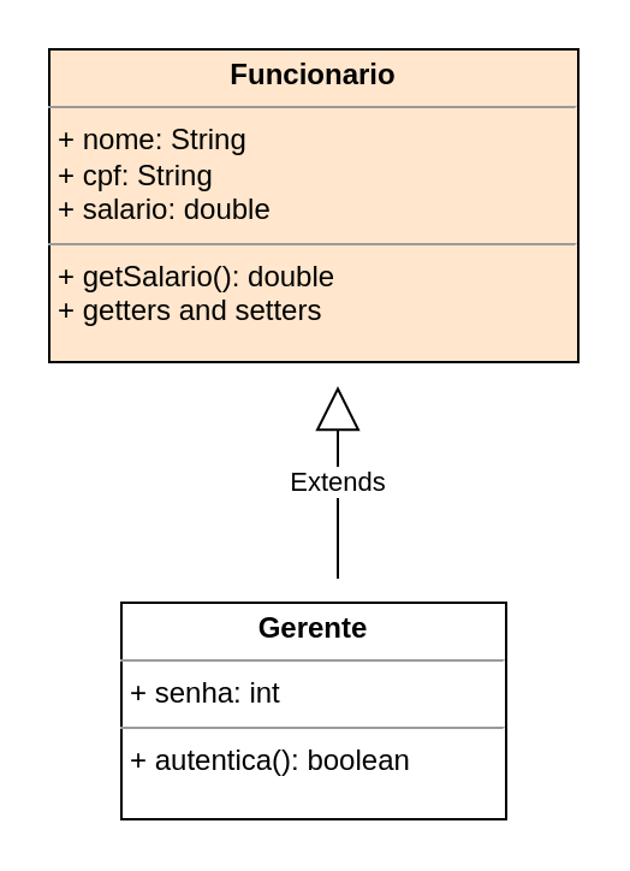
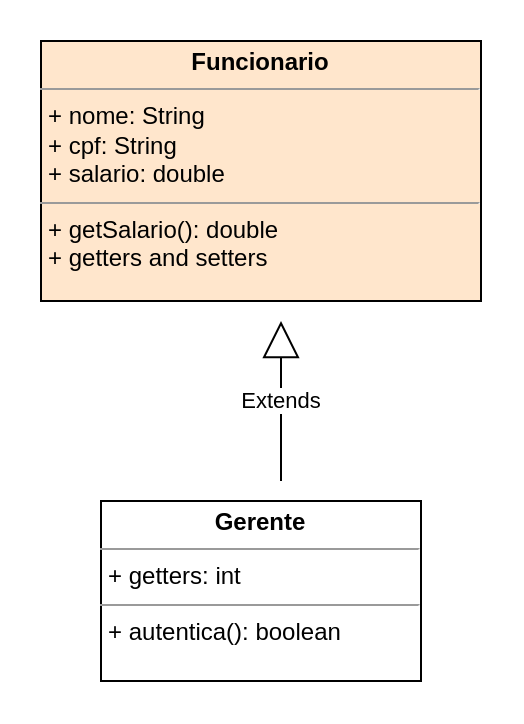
- <mxCell id="4" value="&lt;p style=&quot;margin: 0px ; margin-top: 4px ; text-align: center&quot;&gt;&lt;b&gt;Gerente&lt;/b&gt;&lt;/p&gt;&lt;hr size=&quot;1&quot;&gt;&lt;p style=&quot;margin: 0px ; margin-left: 4px&quot;&gt;+ senha: int&lt;/p&gt;&lt;hr size=&quot;1&quot;&gt;&lt;p style=&quot;margin: 0px ; margin-left: 4px&quot;&gt;+ autentica(): boolean&lt;/p&gt;" style="verticalAlign=top;align=left;overflow=fill;fontSize=12;fontFamily=Helvetica;html=1;" vertex="1" parent="1"><mxGeometry x="50" y="250" width="160" height="90" as="geometry" /></mxCell>
+ <mxCell id="4" value="&lt;p style=&quot;margin: 0px ; margin-top: 4px ; text-align: center&quot;&gt;&lt;b&gt;Gerente&lt;/b&gt;&lt;/p&gt;&lt;hr size=&quot;1&quot;&gt;&lt;p style=&quot;margin: 0px ; margin-left: 4px&quot;&gt;+ getters: int&lt;/p&gt;&lt;hr size=&quot;1&quot;&gt;&lt;p style=&quot;margin: 0px ; margin-left: 4px&quot;&gt;+ autentica(): boolean&lt;/p&gt;" style="verticalAlign=top;align=left;overflow=fill;fontSize=12;fontFamily=Helvetica;html=1;" vertex="1" parent="1"><mxGeometry x="50" y="250" width="160" height="90" as="geometry" /></mxCell>
